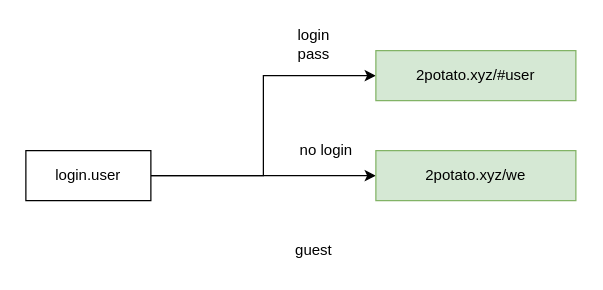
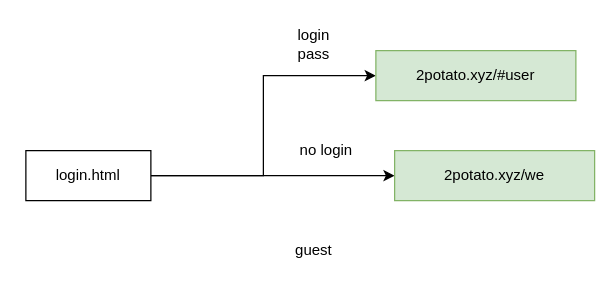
- <mxCell id="4" value="login.user" style="whiteSpace=wrap;html=1;align=center;" vertex="1" parent="1"><mxGeometry x="20" y="120" width="100" height="40" as="geometry" /></mxCell>
+ <mxCell id="4" value="login.html" style="whiteSpace=wrap;html=1;align=center;" vertex="1" parent="1"><mxGeometry x="20" y="120" width="100" height="40" as="geometry" /></mxCell>
- <mxCell id="6" value="2potato.xyz/we" style="whiteSpace=wrap;html=1;align=center;fillColor=#d5e8d4;strokeColor=#82b366;" vertex="1" parent="1"><mxGeometry x="300" y="120" width="160" height="40" as="geometry" /></mxCell>
+ <mxCell id="6" value="2potato.xyz/we" style="whiteSpace=wrap;html=1;align=center;fillColor=#d5e8d4;strokeColor=#82b366;" vertex="1" parent="1"><mxGeometry x="315" y="120" width="160" height="40" as="geometry" /></mxCell>
